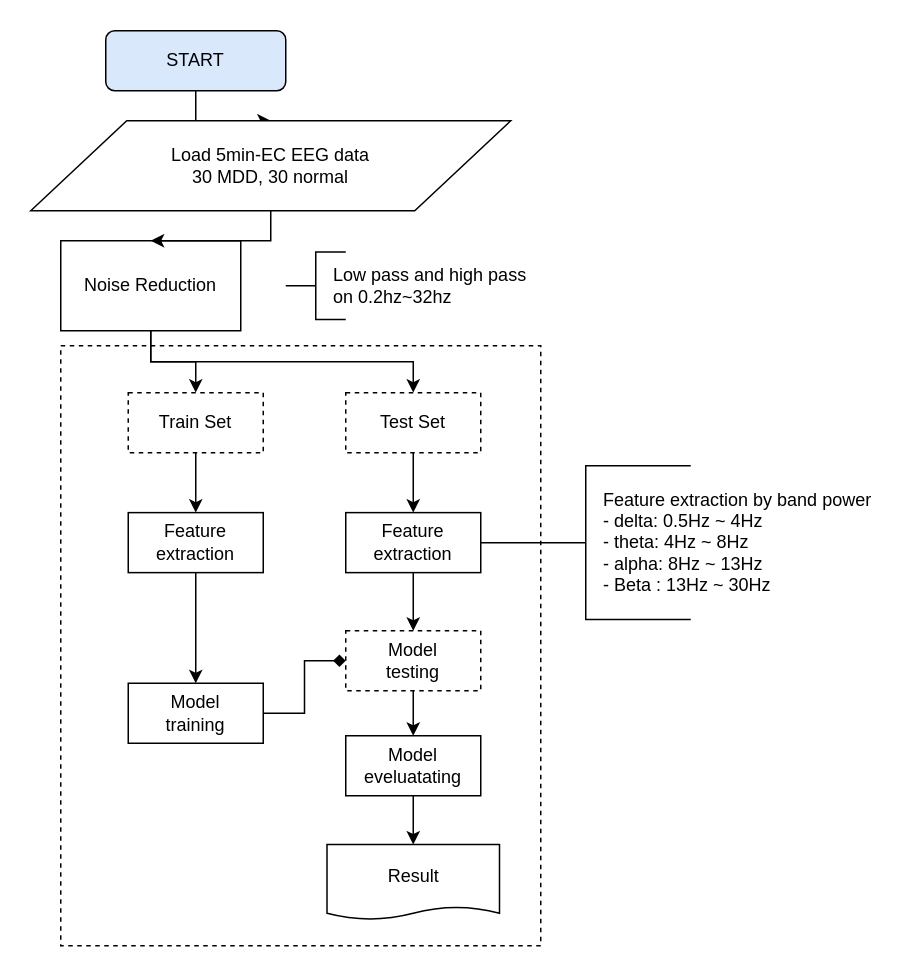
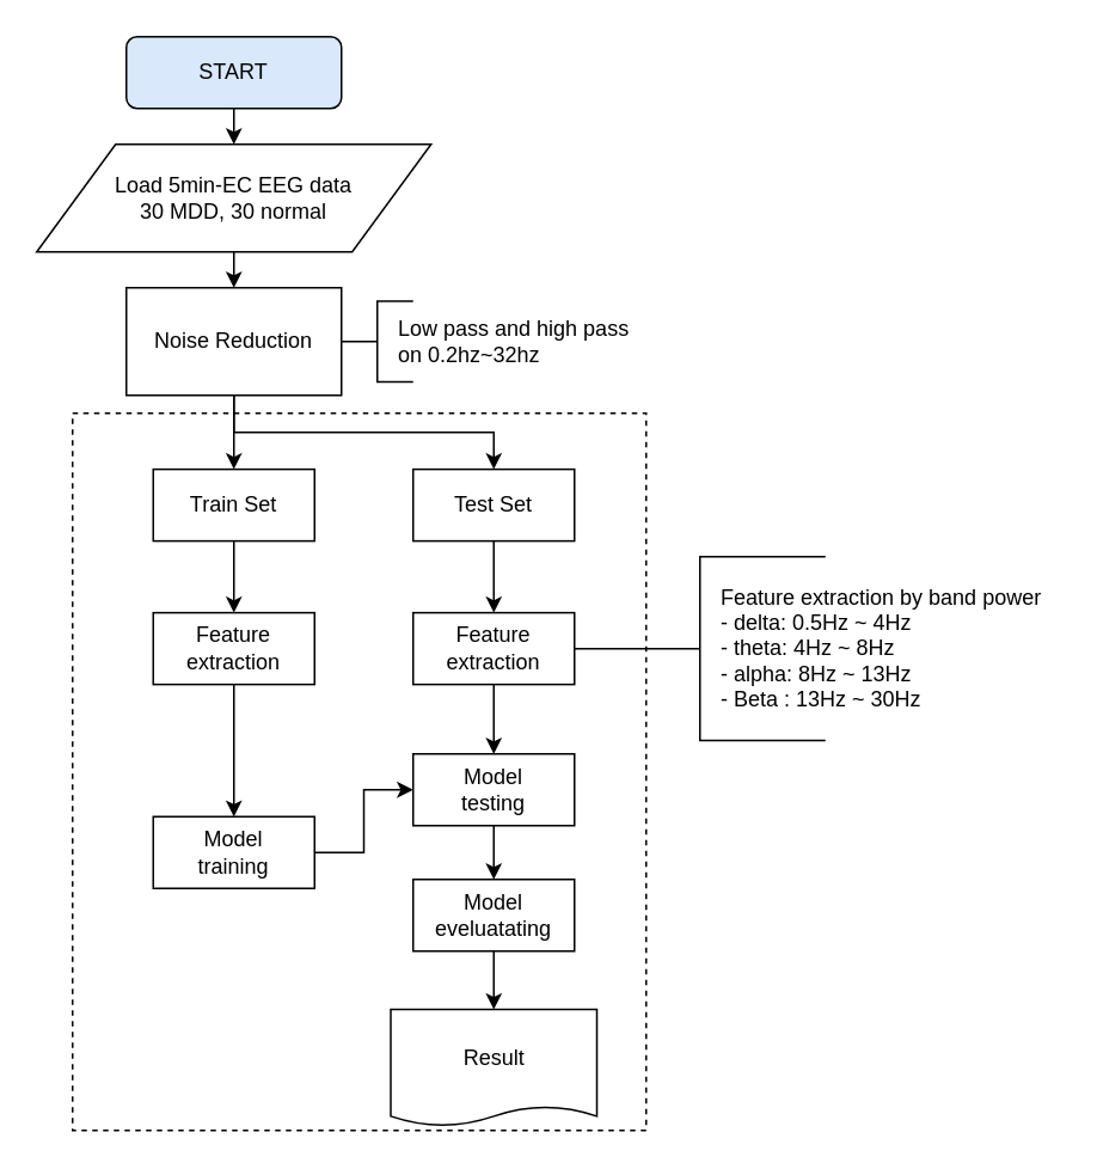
- <mxCell id="9" value="Load 5min-EC EEG data&lt;br&gt;30 MDD, 30 normal" style="shape=parallelogram;perimeter=parallelogramPerimeter;whiteSpace=wrap;html=1;" vertex="1" parent="1"><mxGeometry x="20" y="80" width="320" height="60" as="geometry" /></mxCell>
+ <mxCell id="9" value="Load 5min-EC EEG data&lt;br&gt;30 MDD, 30 normal" style="shape=parallelogram;perimeter=parallelogramPerimeter;whiteSpace=wrap;html=1;" vertex="1" parent="1"><mxGeometry x="20" y="80" width="220" height="60" as="geometry" /></mxCell>
- <mxCell id="7" value="Noise Reduction" style="rounded=0;whiteSpace=wrap;html=1;" vertex="1" parent="1"><mxGeometry x="40" y="160" width="120" height="60" as="geometry" /></mxCell>
+ <mxCell id="7" value="Noise Reduction" style="rounded=0;whiteSpace=wrap;html=1;" vertex="1" parent="1"><mxGeometry x="70" y="160" width="120" height="60" as="geometry" /></mxCell>
- <mxCell id="13" value="Train Set" style="rounded=0;whiteSpace=wrap;html=1;dashed=1;" vertex="1" parent="1"><mxGeometry x="85" y="261.25" width="90" height="40" as="geometry" /></mxCell>
+ <mxCell id="13" value="Train Set" style="rounded=0;whiteSpace=wrap;html=1;" vertex="1" parent="1"><mxGeometry x="85" y="261.25" width="90" height="40" as="geometry" /></mxCell>
- <mxCell id="15" value="Test Set" style="rounded=0;whiteSpace=wrap;html=1;dashed=1;" vertex="1" parent="1"><mxGeometry x="230" y="261.25" width="90" height="40" as="geometry" /></mxCell>
+ <mxCell id="15" value="Test Set" style="rounded=0;whiteSpace=wrap;html=1;" vertex="1" parent="1"><mxGeometry x="230" y="261.25" width="90" height="40" as="geometry" /></mxCell>
- <mxCell id="16" style="edgeStyle=orthogonalEdgeStyle;rounded=0;orthogonalLoop=1;jettySize=auto;html=1;exitX=1;exitY=0.5;exitDx=0;exitDy=0;entryX=0;entryY=0.5;entryDx=0;entryDy=0;endArrow=diamond;" edge="1" parent="1" source="17" target="19"><mxGeometry relative="1" as="geometry" /></mxCell>
+ <mxCell id="16" style="edgeStyle=orthogonalEdgeStyle;rounded=0;orthogonalLoop=1;jettySize=auto;html=1;exitX=1;exitY=0.5;exitDx=0;exitDy=0;entryX=0;entryY=0.5;entryDx=0;entryDy=0;" edge="1" parent="1" source="17" target="19"><mxGeometry relative="1" as="geometry" /></mxCell>
- <mxCell id="19" value="Model&lt;br&gt;testing" style="rounded=0;whiteSpace=wrap;html=1;dashed=1;" vertex="1" parent="1"><mxGeometry x="230" y="420" width="90" height="40" as="geometry" /></mxCell>
+ <mxCell id="19" value="Model&lt;br&gt;testing" style="rounded=0;whiteSpace=wrap;html=1;" vertex="1" parent="1"><mxGeometry x="230" y="420" width="90" height="40" as="geometry" /></mxCell>
- <mxCell id="22" value="Result" style="shape=document;whiteSpace=wrap;html=1;boundedLbl=1;size=0.167;" vertex="1" parent="1"><mxGeometry x="217.5" y="562.5" width="115" height="50" as="geometry" /></mxCell>
+ <mxCell id="22" value="Result" style="shape=document;whiteSpace=wrap;html=1;boundedLbl=1;size=0.167;" vertex="1" parent="1"><mxGeometry x="217.5" y="562.5" width="115" height="65" as="geometry" /></mxCell>
